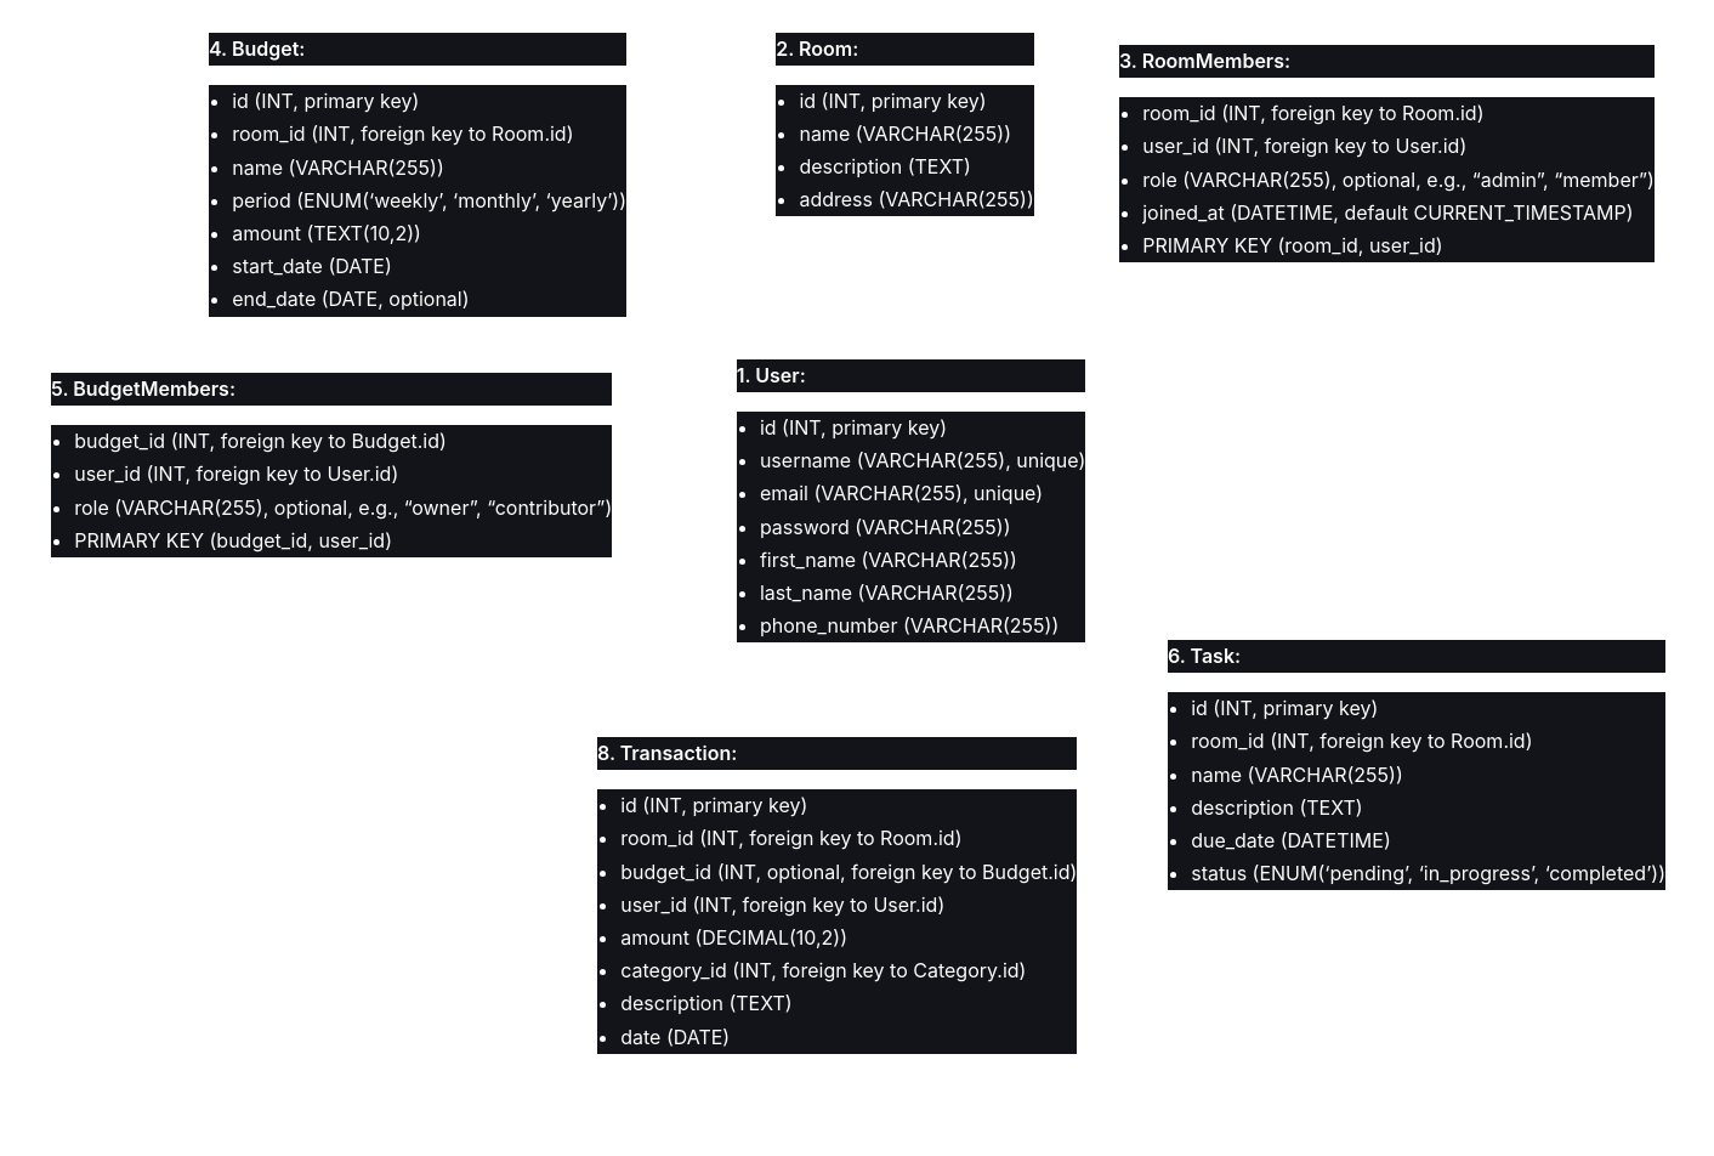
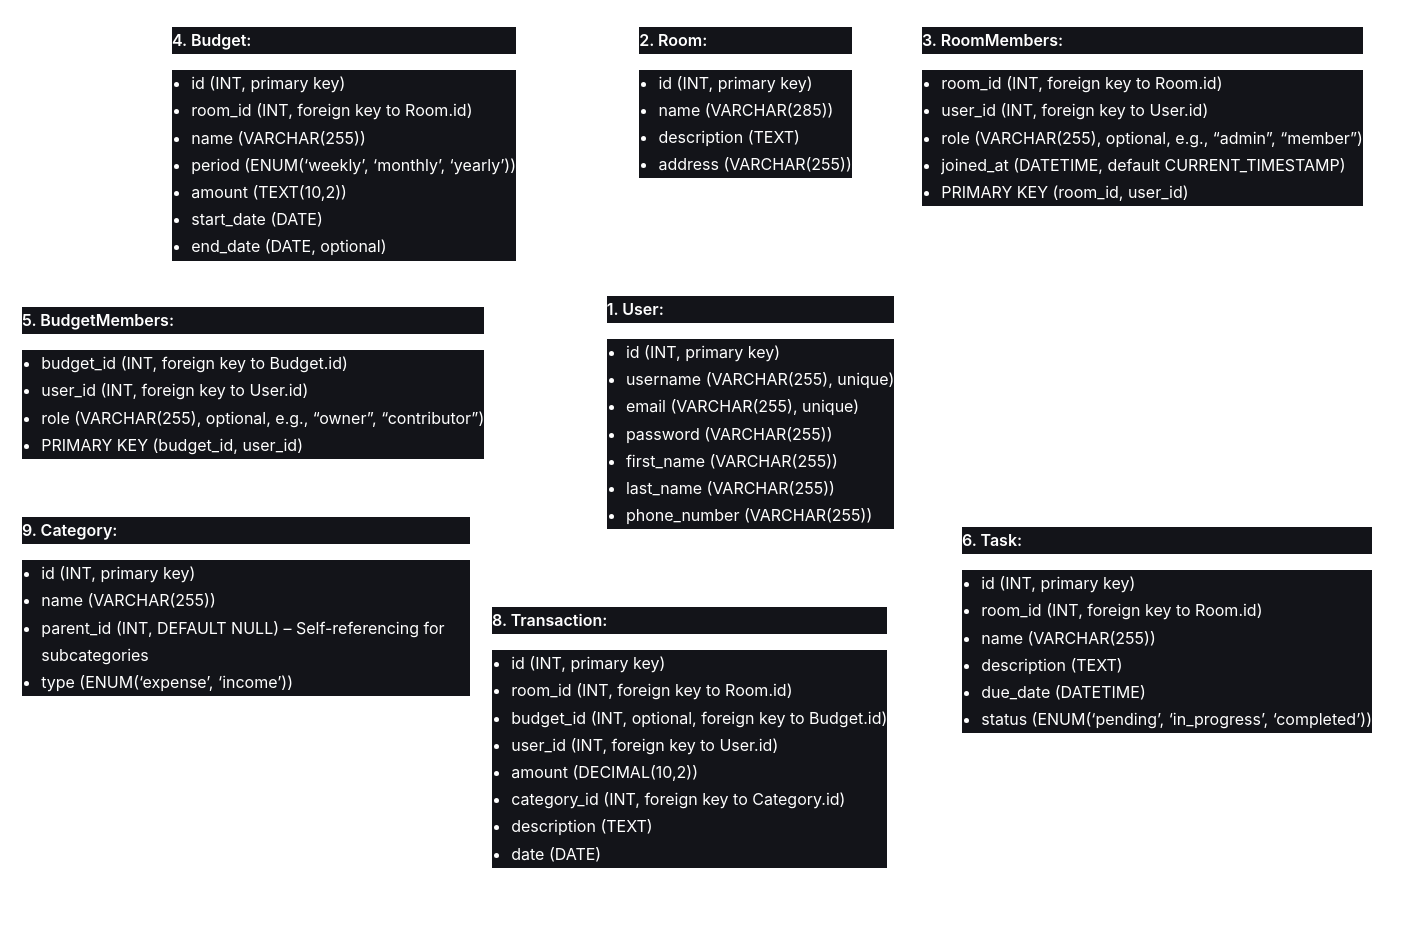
- <mxCell id="3" value="&lt;p style=&quot;background-repeat: no-repeat; box-sizing: border-box; padding: 0px; margin: 0px; line-height: 1.7; color: rgb(255, 255, 255); font-family: -apple-system, &amp;quot;system-ui&amp;quot;, &amp;quot;Segoe UI&amp;quot;, Roboto, Oxygen, Ubuntu, Cantarell, &amp;quot;Fira Sans&amp;quot;, &amp;quot;Droid Sans&amp;quot;, &amp;quot;Helvetica Neue&amp;quot;, sans-serif; font-size: 16px; text-align: left; background-color: rgb(19, 20, 25);&quot; data-v-md-line=&quot;13&quot;&gt;&lt;span style=&quot;background-repeat: no-repeat; box-sizing: border-box; padding: 0px; margin: 0px; font-weight: 600;&quot;&gt;2. Room:&lt;/span&gt;&lt;/p&gt;&lt;ul style=&quot;background-repeat: no-repeat; box-sizing: border-box; padding: 0px 0px 0px 1.2em; margin: 1em 0px; line-height: 1.7; color: rgb(255, 255, 255); font-family: -apple-system, &amp;quot;system-ui&amp;quot;, &amp;quot;Segoe UI&amp;quot;, Roboto, Oxygen, Ubuntu, Cantarell, &amp;quot;Fira Sans&amp;quot;, &amp;quot;Droid Sans&amp;quot;, &amp;quot;Helvetica Neue&amp;quot;, sans-serif; font-size: 16px; text-align: left; background-color: rgb(19, 20, 25);&quot; data-v-md-line=&quot;15&quot;&gt;&lt;li style=&quot;padding-top: 0px; padding-bottom: 0px; background-repeat: no-repeat; box-sizing: border-box; margin: 0px;&quot;&gt;id (INT, primary key)&lt;/li&gt;&lt;li style=&quot;padding-top: 0px; padding-bottom: 0px; background-repeat: no-repeat; box-sizing: border-box; margin: 0px;&quot;&gt;name (VARCHAR(255))&lt;/li&gt;&lt;li style=&quot;padding-top: 0px; padding-bottom: 0px; background-repeat: no-repeat; box-sizing: border-box; margin: 0px;&quot;&gt;description (TEXT)&lt;/li&gt;&lt;li style=&quot;padding-top: 0px; padding-bottom: 0px; background-repeat: no-repeat; box-sizing: border-box; margin: 0px;&quot;&gt;address (VARCHAR(255))&lt;/li&gt;&lt;/ul&gt;" style="text;html=1;align=center;verticalAlign=middle;resizable=0;points=[];autosize=1;strokeColor=none;fillColor=none;" vertex="1" parent="1"><mxGeometry x="630" y="20" width="230" height="180" as="geometry" /></mxCell>
+ <mxCell id="3" value="&lt;p style=&quot;background-repeat: no-repeat; box-sizing: border-box; padding: 0px; margin: 0px; line-height: 1.7; color: rgb(255, 255, 255); font-family: -apple-system, &amp;quot;system-ui&amp;quot;, &amp;quot;Segoe UI&amp;quot;, Roboto, Oxygen, Ubuntu, Cantarell, &amp;quot;Fira Sans&amp;quot;, &amp;quot;Droid Sans&amp;quot;, &amp;quot;Helvetica Neue&amp;quot;, sans-serif; font-size: 16px; text-align: left; background-color: rgb(19, 20, 25);&quot; data-v-md-line=&quot;13&quot;&gt;&lt;span style=&quot;background-repeat: no-repeat; box-sizing: border-box; padding: 0px; margin: 0px; font-weight: 600;&quot;&gt;2. Room:&lt;/span&gt;&lt;/p&gt;&lt;ul style=&quot;background-repeat: no-repeat; box-sizing: border-box; padding: 0px 0px 0px 1.2em; margin: 1em 0px; line-height: 1.7; color: rgb(255, 255, 255); font-family: -apple-system, &amp;quot;system-ui&amp;quot;, &amp;quot;Segoe UI&amp;quot;, Roboto, Oxygen, Ubuntu, Cantarell, &amp;quot;Fira Sans&amp;quot;, &amp;quot;Droid Sans&amp;quot;, &amp;quot;Helvetica Neue&amp;quot;, sans-serif; font-size: 16px; text-align: left; background-color: rgb(19, 20, 25);&quot; data-v-md-line=&quot;15&quot;&gt;&lt;li style=&quot;padding-top: 0px; padding-bottom: 0px; background-repeat: no-repeat; box-sizing: border-box; margin: 0px;&quot;&gt;id (INT, primary key)&lt;/li&gt;&lt;li style=&quot;padding-top: 0px; padding-bottom: 0px; background-repeat: no-repeat; box-sizing: border-box; margin: 0px;&quot;&gt;name (VARCHAR(285))&lt;/li&gt;&lt;li style=&quot;padding-top: 0px; padding-bottom: 0px; background-repeat: no-repeat; box-sizing: border-box; margin: 0px;&quot;&gt;description (TEXT)&lt;/li&gt;&lt;li style=&quot;padding-top: 0px; padding-bottom: 0px; background-repeat: no-repeat; box-sizing: border-box; margin: 0px;&quot;&gt;address (VARCHAR(255))&lt;/li&gt;&lt;/ul&gt;" style="text;html=1;align=center;verticalAlign=middle;resizable=0;points=[];autosize=1;strokeColor=none;fillColor=none;" vertex="1" parent="1"><mxGeometry x="630" y="20" width="230" height="180" as="geometry" /></mxCell>
- <mxCell id="4" value="&lt;meta charset=&quot;utf-8&quot;&gt;&lt;p style=&quot;border-color: rgb(0, 0, 0); font-style: normal; font-variant-ligatures: normal; font-variant-caps: normal; font-weight: 400; letter-spacing: normal; orphans: 2; text-indent: 0px; text-transform: none; widows: 2; word-spacing: 0px; -webkit-text-stroke-width: 0px; text-decoration-thickness: initial; text-decoration-style: initial; text-decoration-color: initial; background-repeat: no-repeat; box-sizing: border-box; padding: 0px; margin: 0px; line-height: 1.7; color: rgb(255, 255, 255); font-family: -apple-system, &amp;quot;system-ui&amp;quot;, &amp;quot;Segoe UI&amp;quot;, Roboto, Oxygen, Ubuntu, Cantarell, &amp;quot;Fira Sans&amp;quot;, &amp;quot;Droid Sans&amp;quot;, &amp;quot;Helvetica Neue&amp;quot;, sans-serif; font-size: 16px; text-align: left; background-color: rgb(19, 20, 25);&quot; data-v-md-line=&quot;20&quot;&gt;&lt;span style=&quot;border-color: rgb(0, 0, 0); background-repeat: no-repeat; box-sizing: border-box; padding: 0px; margin: 0px; font-weight: 600;&quot;&gt;3. RoomMembers:&lt;/span&gt;&lt;/p&gt;&lt;ul style=&quot;border-color: rgb(0, 0, 0); font-style: normal; font-variant-ligatures: normal; font-variant-caps: normal; font-weight: 400; letter-spacing: normal; orphans: 2; text-indent: 0px; text-transform: none; widows: 2; word-spacing: 0px; -webkit-text-stroke-width: 0px; text-decoration-thickness: initial; text-decoration-style: initial; text-decoration-color: initial; background-repeat: no-repeat; box-sizing: border-box; padding: 0px 0px 0px 1.2em; margin: 1em 0px; line-height: 1.7; color: rgb(255, 255, 255); font-family: -apple-system, &amp;quot;system-ui&amp;quot;, &amp;quot;Segoe UI&amp;quot;, Roboto, Oxygen, Ubuntu, Cantarell, &amp;quot;Fira Sans&amp;quot;, &amp;quot;Droid Sans&amp;quot;, &amp;quot;Helvetica Neue&amp;quot;, sans-serif; font-size: 16px; text-align: left; background-color: rgb(19, 20, 25);&quot; data-v-md-line=&quot;22&quot;&gt;&lt;li style=&quot;padding: 0px; border-color: rgb(0, 0, 0); background-repeat: no-repeat; box-sizing: border-box; margin: 0px;&quot;&gt;room_id (INT, foreign key to Room.id)&lt;/li&gt;&lt;li style=&quot;padding: 0px; border-color: rgb(0, 0, 0); background-repeat: no-repeat; box-sizing: border-box; margin: 0px;&quot;&gt;user_id (INT, foreign key to User.id)&lt;/li&gt;&lt;li style=&quot;padding: 0px; border-color: rgb(0, 0, 0); background-repeat: no-repeat; box-sizing: border-box; margin: 0px;&quot;&gt;role (VARCHAR(255), optional, e.g., “admin”, “member”)&lt;/li&gt;&lt;li style=&quot;padding: 0px; border-color: rgb(0, 0, 0); background-repeat: no-repeat; box-sizing: border-box; margin: 0px;&quot;&gt;joined_at (DATETIME, default CURRENT_TIMESTAMP)&lt;/li&gt;&lt;li style=&quot;padding: 0px; border-color: rgb(0, 0, 0); background-repeat: no-repeat; box-sizing: border-box; margin: 0px;&quot;&gt;PRIMARY KEY (room_id, user_id)&lt;/li&gt;&lt;/ul&gt;" style="text;whiteSpace=wrap;html=1;" vertex="1" parent="1"><mxGeometry x="920" y="30" width="460" height="220" as="geometry" /></mxCell>
+ <mxCell id="4" value="&lt;meta charset=&quot;utf-8&quot;&gt;&lt;p style=&quot;border-color: rgb(0, 0, 0); font-style: normal; font-variant-ligatures: normal; font-variant-caps: normal; font-weight: 400; letter-spacing: normal; orphans: 2; text-indent: 0px; text-transform: none; widows: 2; word-spacing: 0px; -webkit-text-stroke-width: 0px; text-decoration-thickness: initial; text-decoration-style: initial; text-decoration-color: initial; background-repeat: no-repeat; box-sizing: border-box; padding: 0px; margin: 0px; line-height: 1.7; color: rgb(255, 255, 255); font-family: -apple-system, &amp;quot;system-ui&amp;quot;, &amp;quot;Segoe UI&amp;quot;, Roboto, Oxygen, Ubuntu, Cantarell, &amp;quot;Fira Sans&amp;quot;, &amp;quot;Droid Sans&amp;quot;, &amp;quot;Helvetica Neue&amp;quot;, sans-serif; font-size: 16px; text-align: left; background-color: rgb(19, 20, 25);&quot; data-v-md-line=&quot;20&quot;&gt;&lt;span style=&quot;border-color: rgb(0, 0, 0); background-repeat: no-repeat; box-sizing: border-box; padding: 0px; margin: 0px; font-weight: 600;&quot;&gt;3. RoomMembers:&lt;/span&gt;&lt;/p&gt;&lt;ul style=&quot;border-color: rgb(0, 0, 0); font-style: normal; font-variant-ligatures: normal; font-variant-caps: normal; font-weight: 400; letter-spacing: normal; orphans: 2; text-indent: 0px; text-transform: none; widows: 2; word-spacing: 0px; -webkit-text-stroke-width: 0px; text-decoration-thickness: initial; text-decoration-style: initial; text-decoration-color: initial; background-repeat: no-repeat; box-sizing: border-box; padding: 0px 0px 0px 1.2em; margin: 1em 0px; line-height: 1.7; color: rgb(255, 255, 255); font-family: -apple-system, &amp;quot;system-ui&amp;quot;, &amp;quot;Segoe UI&amp;quot;, Roboto, Oxygen, Ubuntu, Cantarell, &amp;quot;Fira Sans&amp;quot;, &amp;quot;Droid Sans&amp;quot;, &amp;quot;Helvetica Neue&amp;quot;, sans-serif; font-size: 16px; text-align: left; background-color: rgb(19, 20, 25);&quot; data-v-md-line=&quot;22&quot;&gt;&lt;li style=&quot;padding: 0px; border-color: rgb(0, 0, 0); background-repeat: no-repeat; box-sizing: border-box; margin: 0px;&quot;&gt;room_id (INT, foreign key to Room.id)&lt;/li&gt;&lt;li style=&quot;padding: 0px; border-color: rgb(0, 0, 0); background-repeat: no-repeat; box-sizing: border-box; margin: 0px;&quot;&gt;user_id (INT, foreign key to User.id)&lt;/li&gt;&lt;li style=&quot;padding: 0px; border-color: rgb(0, 0, 0); background-repeat: no-repeat; box-sizing: border-box; margin: 0px;&quot;&gt;role (VARCHAR(255), optional, e.g., “admin”, “member”)&lt;/li&gt;&lt;li style=&quot;padding: 0px; border-color: rgb(0, 0, 0); background-repeat: no-repeat; box-sizing: border-box; margin: 0px;&quot;&gt;joined_at (DATETIME, default CURRENT_TIMESTAMP)&lt;/li&gt;&lt;li style=&quot;padding: 0px; border-color: rgb(0, 0, 0); background-repeat: no-repeat; box-sizing: border-box; margin: 0px;&quot;&gt;PRIMARY KEY (room_id, user_id)&lt;/li&gt;&lt;/ul&gt;" style="text;whiteSpace=wrap;html=1;" vertex="1" parent="1"><mxGeometry x="920" y="20" width="460" height="220" as="geometry" /></mxCell>
- <mxCell id="6" value="&lt;meta charset=&quot;utf-8&quot;&gt;&lt;p style=&quot;border-color: rgb(0, 0, 0); font-style: normal; font-variant-ligatures: normal; font-variant-caps: normal; font-weight: 400; letter-spacing: normal; orphans: 2; text-indent: 0px; text-transform: none; widows: 2; word-spacing: 0px; -webkit-text-stroke-width: 0px; text-decoration-thickness: initial; text-decoration-style: initial; text-decoration-color: initial; background-repeat: no-repeat; box-sizing: border-box; padding: 0px; margin: 0px; line-height: 1.7; color: rgb(255, 255, 255); font-family: -apple-system, &amp;quot;system-ui&amp;quot;, &amp;quot;Segoe UI&amp;quot;, Roboto, Oxygen, Ubuntu, Cantarell, &amp;quot;Fira Sans&amp;quot;, &amp;quot;Droid Sans&amp;quot;, &amp;quot;Helvetica Neue&amp;quot;, sans-serif; font-size: 16px; text-align: left; background-color: rgb(19, 20, 25);&quot; data-v-md-line=&quot;38&quot;&gt;&lt;span style=&quot;border-color: rgb(0, 0, 0); background-repeat: no-repeat; box-sizing: border-box; padding: 0px; margin: 0px; font-weight: 600;&quot;&gt;5. BudgetMembers:&lt;/span&gt;&lt;/p&gt;&lt;ul style=&quot;border-color: rgb(0, 0, 0); font-style: normal; font-variant-ligatures: normal; font-variant-caps: normal; font-weight: 400; letter-spacing: normal; orphans: 2; text-indent: 0px; text-transform: none; widows: 2; word-spacing: 0px; -webkit-text-stroke-width: 0px; text-decoration-thickness: initial; text-decoration-style: initial; text-decoration-color: initial; background-repeat: no-repeat; box-sizing: border-box; padding: 0px 0px 0px 1.2em; margin: 1em 0px; line-height: 1.7; color: rgb(255, 255, 255); font-family: -apple-system, &amp;quot;system-ui&amp;quot;, &amp;quot;Segoe UI&amp;quot;, Roboto, Oxygen, Ubuntu, Cantarell, &amp;quot;Fira Sans&amp;quot;, &amp;quot;Droid Sans&amp;quot;, &amp;quot;Helvetica Neue&amp;quot;, sans-serif; font-size: 16px; text-align: left; background-color: rgb(19, 20, 25);&quot; data-v-md-line=&quot;40&quot;&gt;&lt;li style=&quot;padding: 0px; border-color: rgb(0, 0, 0); background-repeat: no-repeat; box-sizing: border-box; margin: 0px;&quot;&gt;budget_id (INT, foreign key to Budget.id)&lt;/li&gt;&lt;li style=&quot;padding: 0px; border-color: rgb(0, 0, 0); background-repeat: no-repeat; box-sizing: border-box; margin: 0px;&quot;&gt;user_id (INT, foreign key to User.id)&lt;/li&gt;&lt;li style=&quot;padding: 0px; border-color: rgb(0, 0, 0); background-repeat: no-repeat; box-sizing: border-box; margin: 0px;&quot;&gt;role (VARCHAR(255), optional, e.g., “owner”, “contributor”)&lt;/li&gt;&lt;li style=&quot;padding: 0px; border-color: rgb(0, 0, 0); background-repeat: no-repeat; box-sizing: border-box; margin: 0px;&quot;&gt;PRIMARY KEY (budget_id, user_id)&lt;/li&gt;&lt;/ul&gt;" style="text;whiteSpace=wrap;html=1;" vertex="1" parent="1"><mxGeometry x="40" y="300" width="480" height="190" as="geometry" /></mxCell>
+ <mxCell id="6" value="&lt;meta charset=&quot;utf-8&quot;&gt;&lt;p style=&quot;border-color: rgb(0, 0, 0); font-style: normal; font-variant-ligatures: normal; font-variant-caps: normal; font-weight: 400; letter-spacing: normal; orphans: 2; text-indent: 0px; text-transform: none; widows: 2; word-spacing: 0px; -webkit-text-stroke-width: 0px; text-decoration-thickness: initial; text-decoration-style: initial; text-decoration-color: initial; background-repeat: no-repeat; box-sizing: border-box; padding: 0px; margin: 0px; line-height: 1.7; color: rgb(255, 255, 255); font-family: -apple-system, &amp;quot;system-ui&amp;quot;, &amp;quot;Segoe UI&amp;quot;, Roboto, Oxygen, Ubuntu, Cantarell, &amp;quot;Fira Sans&amp;quot;, &amp;quot;Droid Sans&amp;quot;, &amp;quot;Helvetica Neue&amp;quot;, sans-serif; font-size: 16px; text-align: left; background-color: rgb(19, 20, 25);&quot; data-v-md-line=&quot;38&quot;&gt;&lt;span style=&quot;border-color: rgb(0, 0, 0); background-repeat: no-repeat; box-sizing: border-box; padding: 0px; margin: 0px; font-weight: 600;&quot;&gt;5. BudgetMembers:&lt;/span&gt;&lt;/p&gt;&lt;ul style=&quot;border-color: rgb(0, 0, 0); font-style: normal; font-variant-ligatures: normal; font-variant-caps: normal; font-weight: 400; letter-spacing: normal; orphans: 2; text-indent: 0px; text-transform: none; widows: 2; word-spacing: 0px; -webkit-text-stroke-width: 0px; text-decoration-thickness: initial; text-decoration-style: initial; text-decoration-color: initial; background-repeat: no-repeat; box-sizing: border-box; padding: 0px 0px 0px 1.2em; margin: 1em 0px; line-height: 1.7; color: rgb(255, 255, 255); font-family: -apple-system, &amp;quot;system-ui&amp;quot;, &amp;quot;Segoe UI&amp;quot;, Roboto, Oxygen, Ubuntu, Cantarell, &amp;quot;Fira Sans&amp;quot;, &amp;quot;Droid Sans&amp;quot;, &amp;quot;Helvetica Neue&amp;quot;, sans-serif; font-size: 16px; text-align: left; background-color: rgb(19, 20, 25);&quot; data-v-md-line=&quot;40&quot;&gt;&lt;li style=&quot;padding: 0px; border-color: rgb(0, 0, 0); background-repeat: no-repeat; box-sizing: border-box; margin: 0px;&quot;&gt;budget_id (INT, foreign key to Budget.id)&lt;/li&gt;&lt;li style=&quot;padding: 0px; border-color: rgb(0, 0, 0); background-repeat: no-repeat; box-sizing: border-box; margin: 0px;&quot;&gt;user_id (INT, foreign key to User.id)&lt;/li&gt;&lt;li style=&quot;padding: 0px; border-color: rgb(0, 0, 0); background-repeat: no-repeat; box-sizing: border-box; margin: 0px;&quot;&gt;role (VARCHAR(255), optional, e.g., “owner”, “contributor”)&lt;/li&gt;&lt;li style=&quot;padding: 0px; border-color: rgb(0, 0, 0); background-repeat: no-repeat; box-sizing: border-box; margin: 0px;&quot;&gt;PRIMARY KEY (budget_id, user_id)&lt;/li&gt;&lt;/ul&gt;" style="text;whiteSpace=wrap;html=1;" vertex="1" parent="1"><mxGeometry x="20" y="300" width="480" height="190" as="geometry" /></mxCell>
+ <mxCell id="9" value="&lt;meta charset=&quot;utf-8&quot;&gt;&lt;p style=&quot;background-repeat: no-repeat; box-sizing: border-box; padding: 0px; margin: 0px; line-height: 1.7; color: rgb(255, 255, 255); font-family: -apple-system, &amp;quot;system-ui&amp;quot;, &amp;quot;Segoe UI&amp;quot;, Roboto, Oxygen, Ubuntu, Cantarell, &amp;quot;Fira Sans&amp;quot;, &amp;quot;Droid Sans&amp;quot;, &amp;quot;Helvetica Neue&amp;quot;, sans-serif; font-size: 16px; font-style: normal; font-variant-ligatures: normal; font-variant-caps: normal; font-weight: 400; letter-spacing: normal; orphans: 2; text-align: left; text-indent: 0px; text-transform: none; widows: 2; word-spacing: 0px; -webkit-text-stroke-width: 0px; background-color: rgb(19, 20, 25); text-decoration-thickness: initial; text-decoration-style: initial; text-decoration-color: initial;&quot; data-v-md-line=&quot;74&quot;&gt;&lt;strong style=&quot;background-repeat: no-repeat; box-sizing: border-box; padding: 0px; margin: 0px; font-weight: 600;&quot;&gt;9. Category:&lt;/strong&gt;&lt;/p&gt;&lt;ul style=&quot;background-repeat: no-repeat; box-sizing: border-box; padding: 0px 0px 0px 1.2em; margin-top: 1em; margin-right: 0px; margin-left: 0px; list-style-type: disc; line-height: 1.7; color: rgb(255, 255, 255); font-family: -apple-system, &amp;quot;system-ui&amp;quot;, &amp;quot;Segoe UI&amp;quot;, Roboto, Oxygen, Ubuntu, Cantarell, &amp;quot;Fira Sans&amp;quot;, &amp;quot;Droid Sans&amp;quot;, &amp;quot;Helvetica Neue&amp;quot;, sans-serif; font-size: 16px; font-style: normal; font-variant-ligatures: normal; font-variant-caps: normal; font-weight: 400; letter-spacing: normal; orphans: 2; text-align: left; text-indent: 0px; text-transform: none; widows: 2; word-spacing: 0px; -webkit-text-stroke-width: 0px; background-color: rgb(19, 20, 25); text-decoration-thickness: initial; text-decoration-style: initial; text-decoration-color: initial; margin-bottom: 0px !important;&quot; data-v-md-line=&quot;76&quot;&gt;&lt;li style=&quot;background-repeat: no-repeat; box-sizing: border-box; padding: 0px; margin: 0px;&quot;&gt;id (INT, primary key)&lt;/li&gt;&lt;li style=&quot;background-repeat: no-repeat; box-sizing: border-box; padding: 0px; margin: 0px;&quot;&gt;name (VARCHAR(255))&lt;/li&gt;&lt;li style=&quot;background-repeat: no-repeat; box-sizing: border-box; padding: 0px; margin: 0px;&quot;&gt;parent_id (INT, DEFAULT NULL) – Self-referencing for subcategories&lt;/li&gt;&lt;li style=&quot;background-repeat: no-repeat; box-sizing: border-box; padding: 0px; margin: 0px;&quot;&gt;type (ENUM(‘expense’, ‘income’))&lt;/li&gt;&lt;/ul&gt;" style="text;whiteSpace=wrap;html=1;" vertex="1" parent="1"><mxGeometry x="20" y="510" width="450" height="180" as="geometry" /></mxCell>
